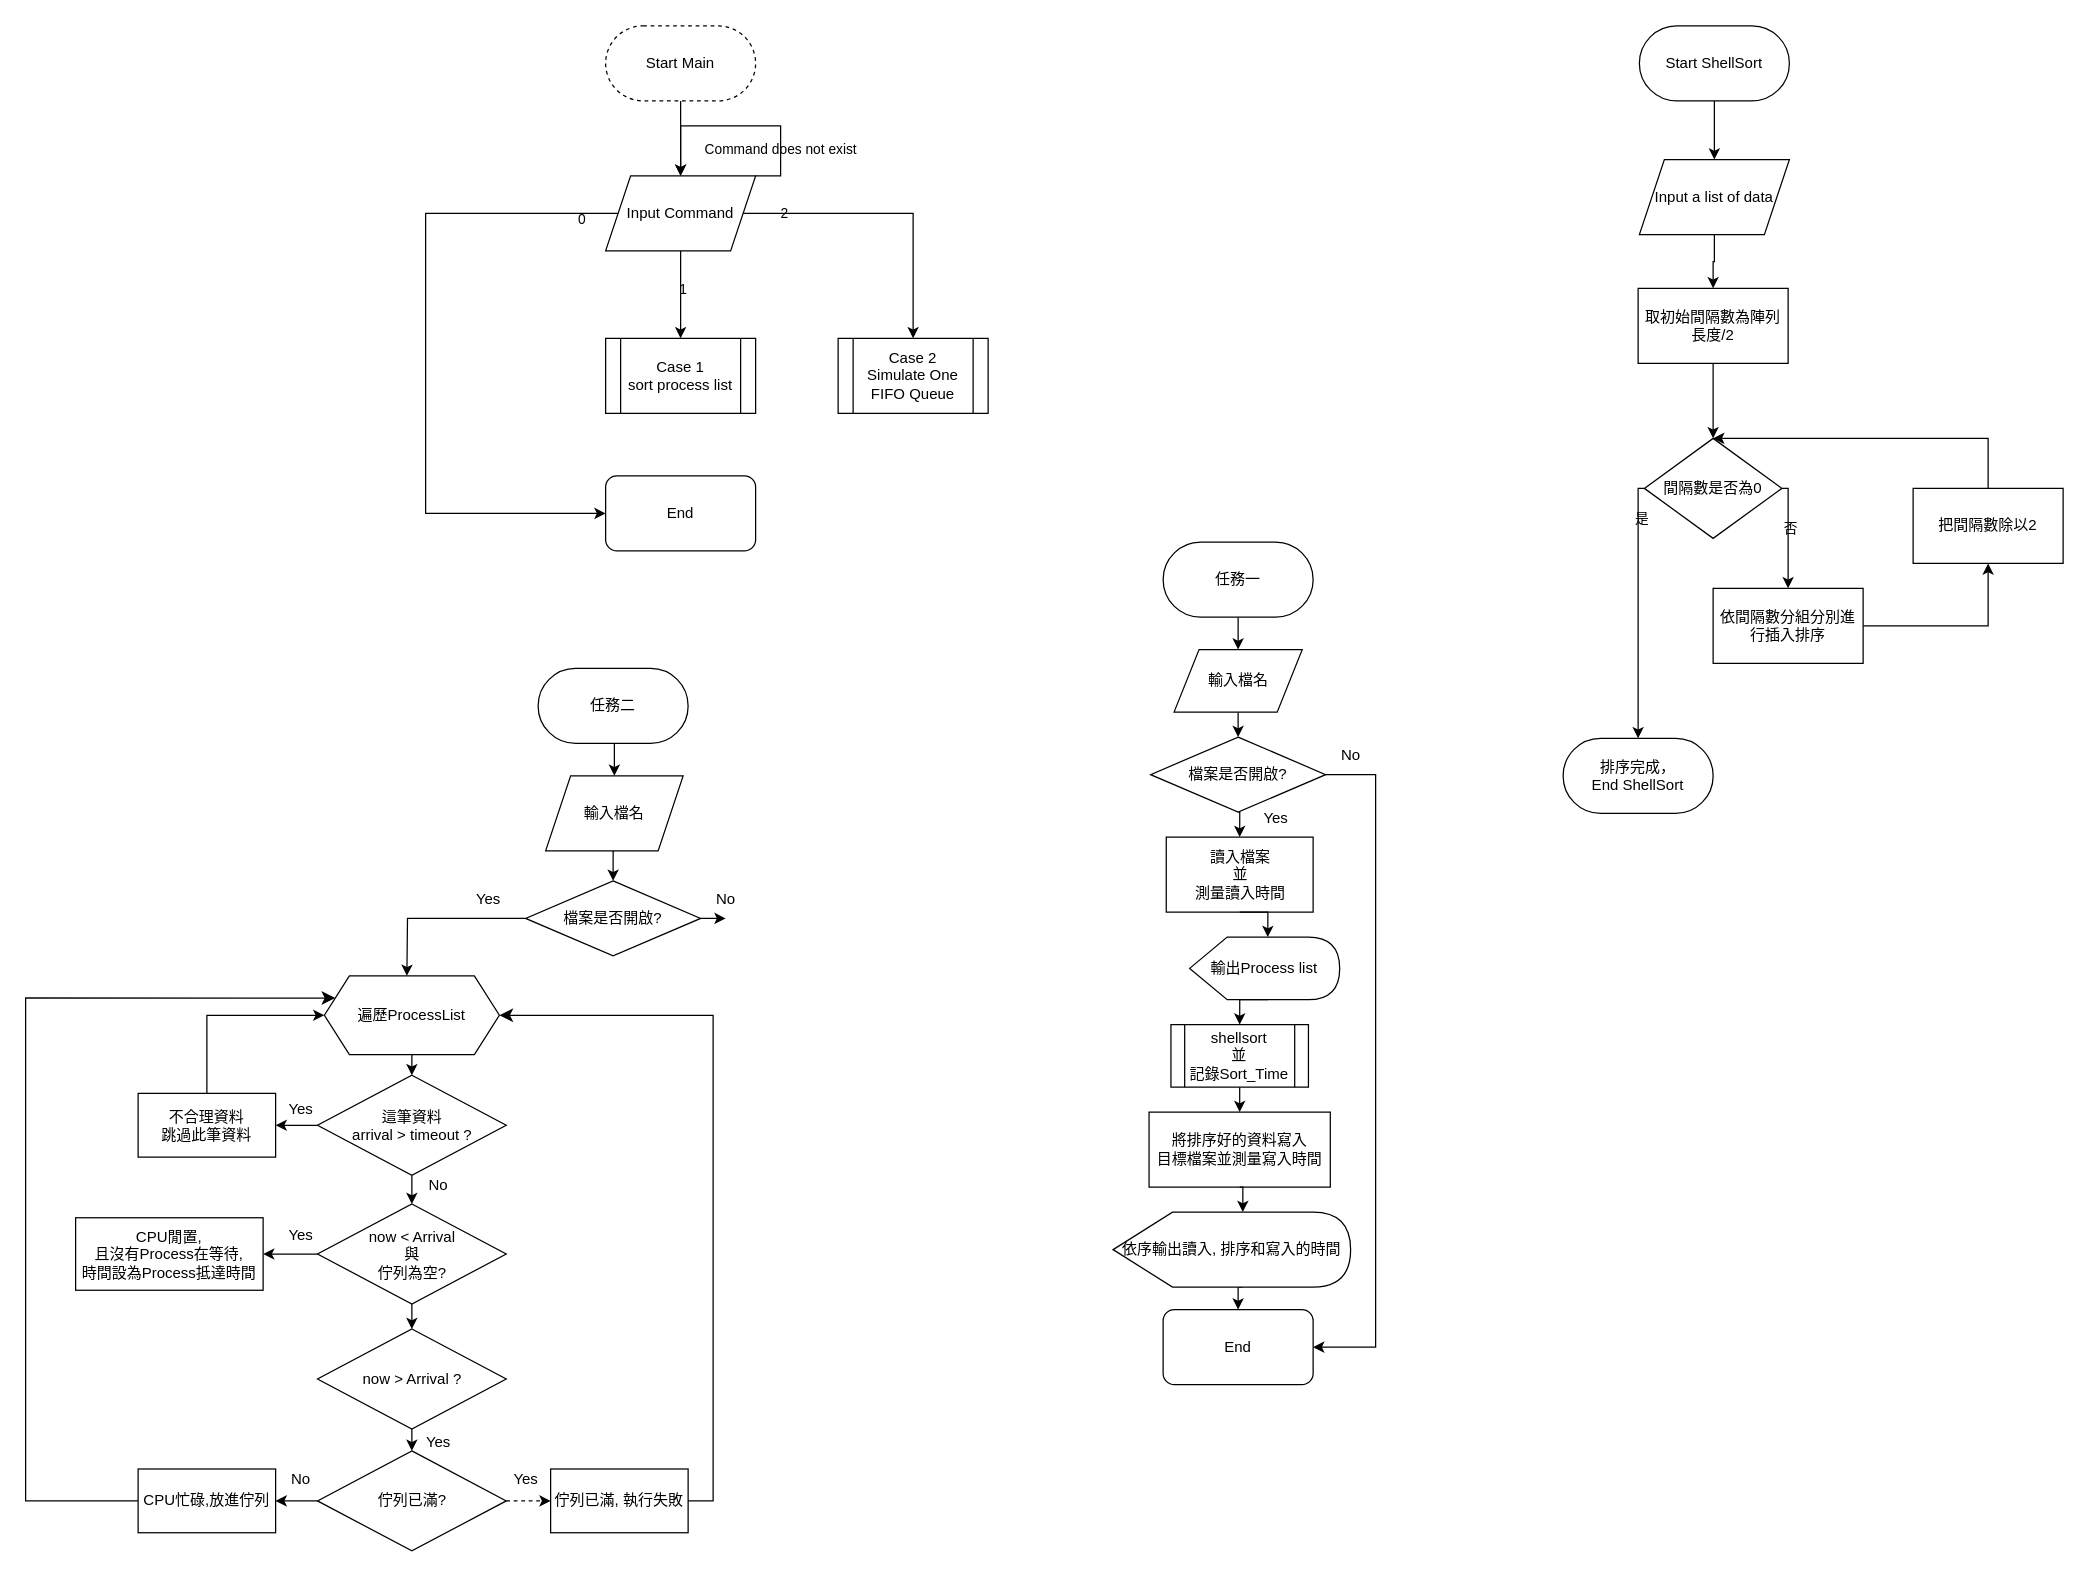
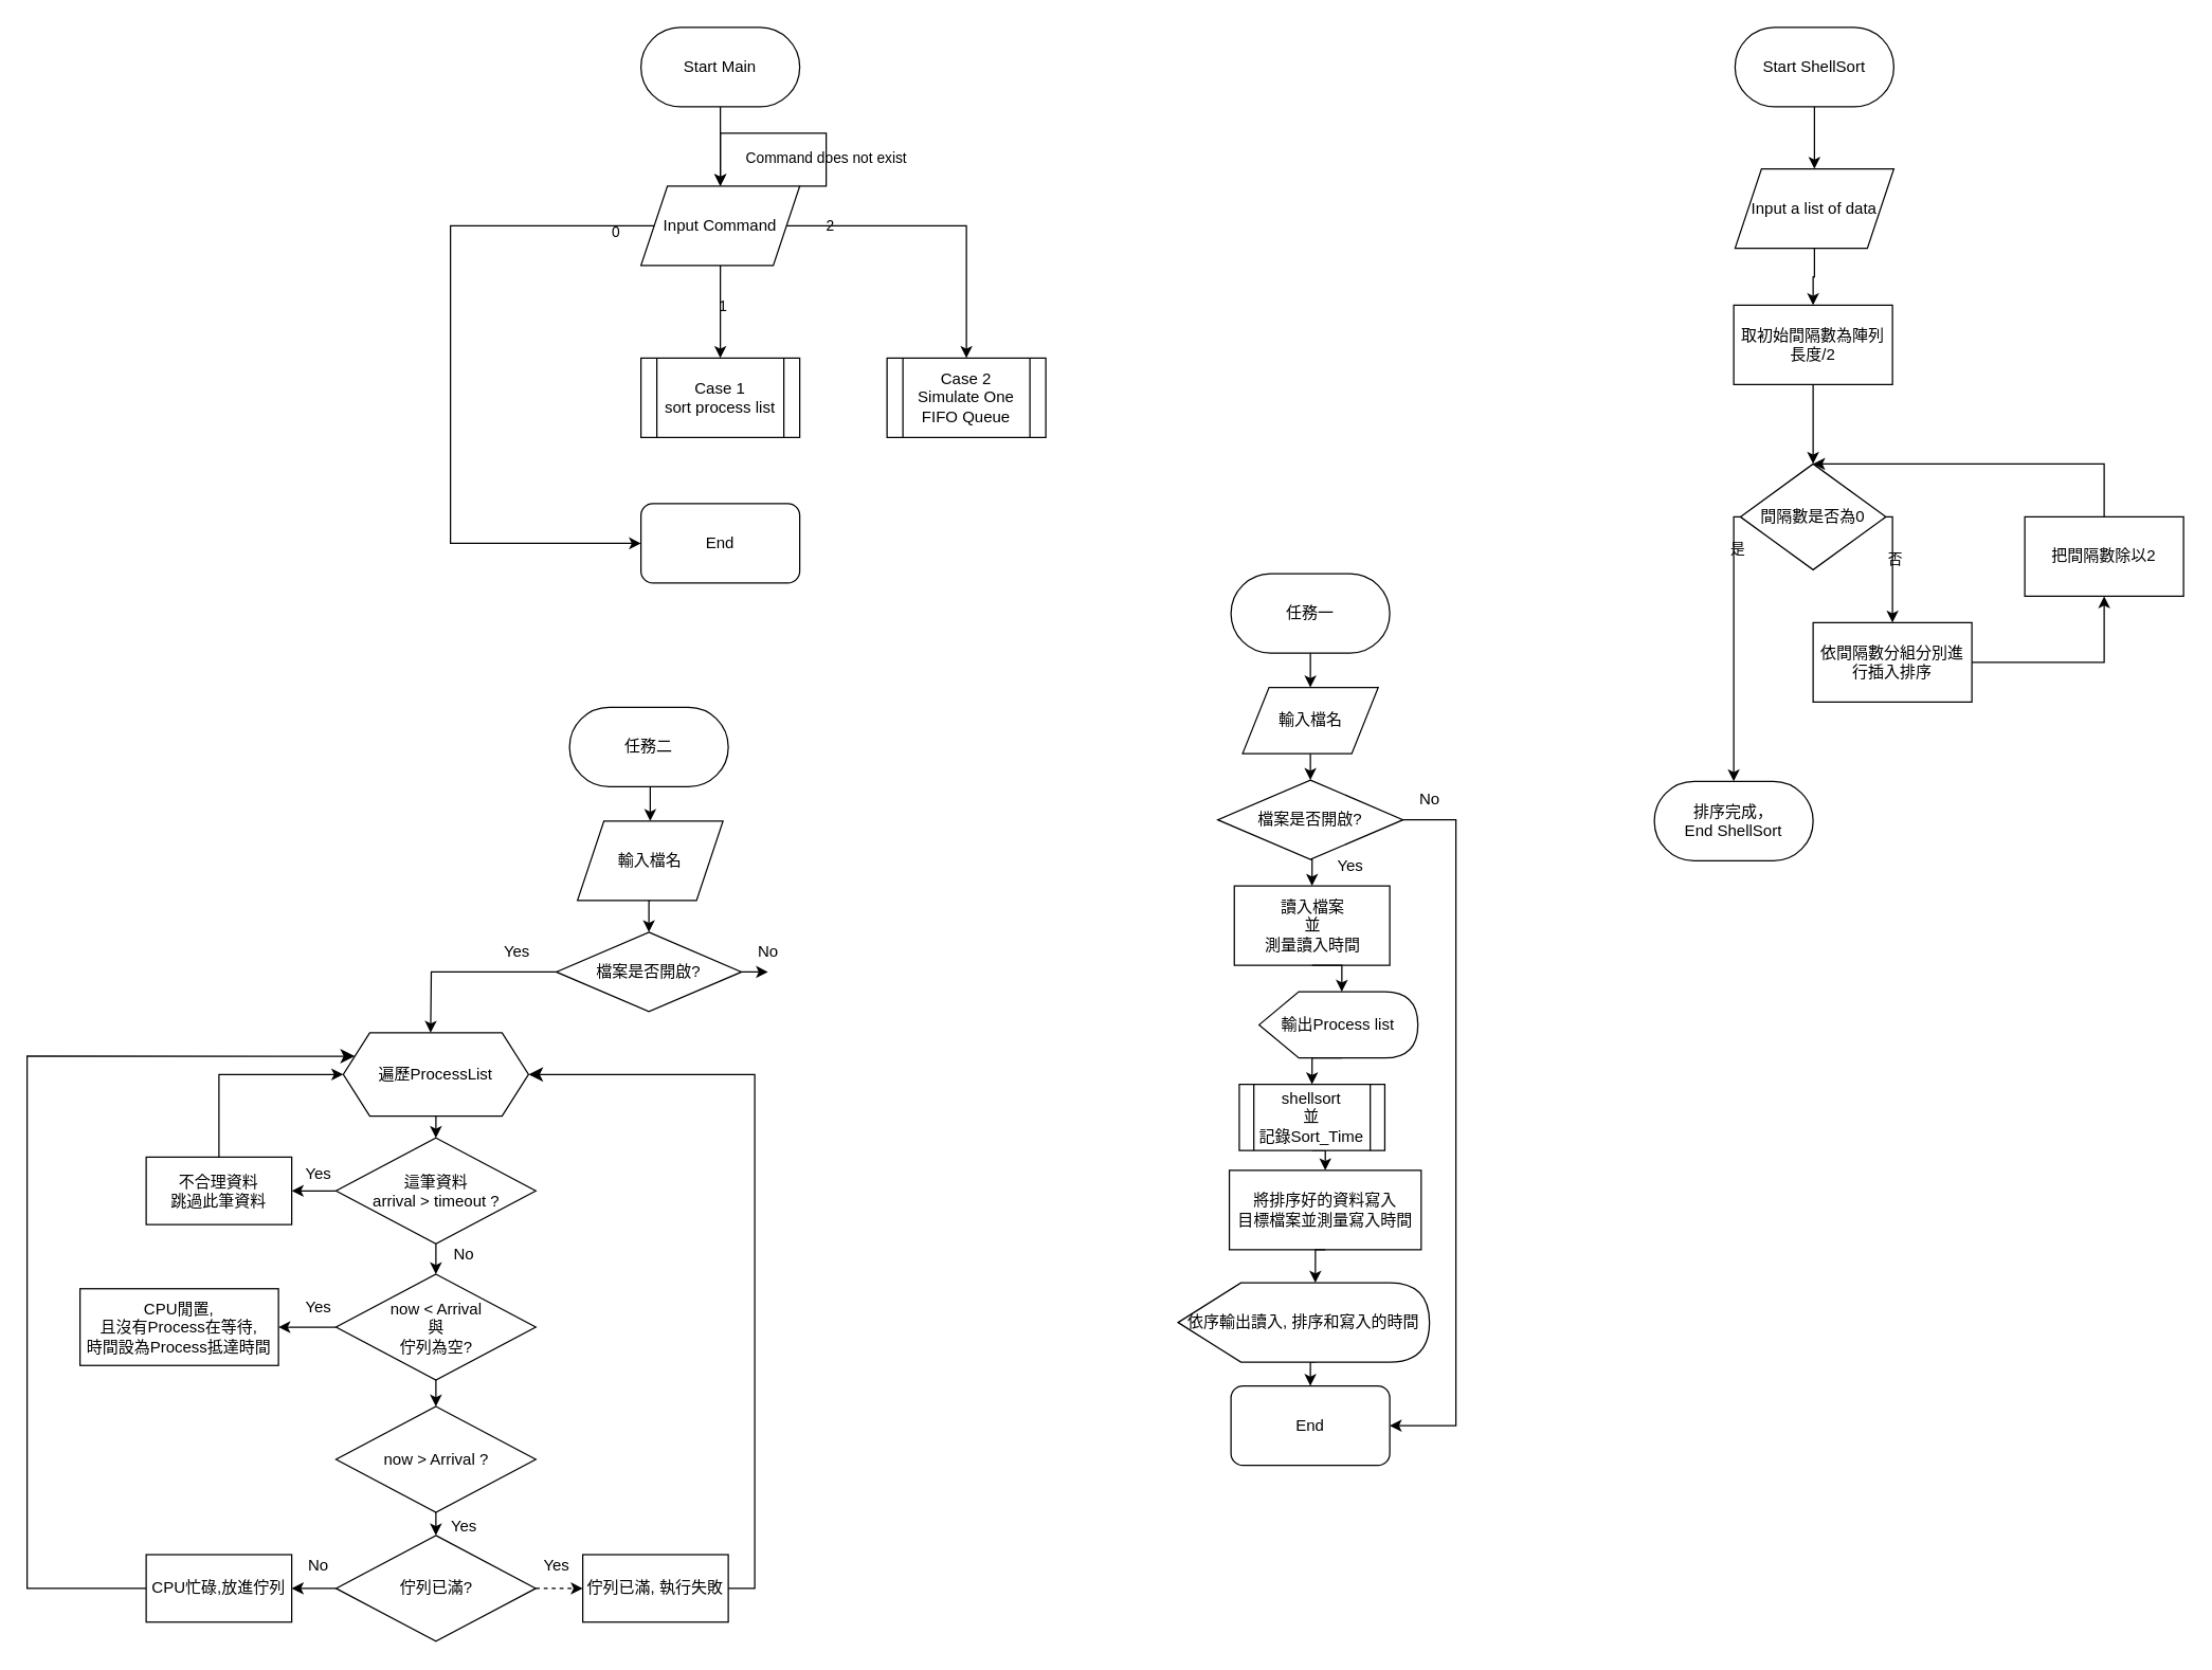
- <mxCell id="3" value="Start Main" style="rounded=1;whiteSpace=wrap;html=1;arcSize=50;labelBackgroundColor=none;dashed=1;" parent="1" vertex="1"><mxGeometry x="484" y="20" width="120" height="60" as="geometry" /></mxCell>
+ <mxCell id="3" value="Start Main" style="rounded=1;whiteSpace=wrap;html=1;arcSize=50;labelBackgroundColor=none;" parent="1" vertex="1"><mxGeometry x="484" y="20" width="120" height="60" as="geometry" /></mxCell>
- <mxCell id="42" value="將排序好的資料寫入&lt;br&gt;目標檔案並測量寫入時間" style="rounded=0;whiteSpace=wrap;html=1;labelBackgroundColor=none;" parent="1" vertex="1"><mxGeometry x="918.75" y="889" width="145" height="60" as="geometry" /></mxCell>
+ <mxCell id="42" value="將排序好的資料寫入&lt;br&gt;目標檔案並測量寫入時間" style="rounded=0;whiteSpace=wrap;html=1;labelBackgroundColor=none;" parent="1" vertex="1"><mxGeometry x="928.75" y="884" width="145" height="60" as="geometry" /></mxCell>
